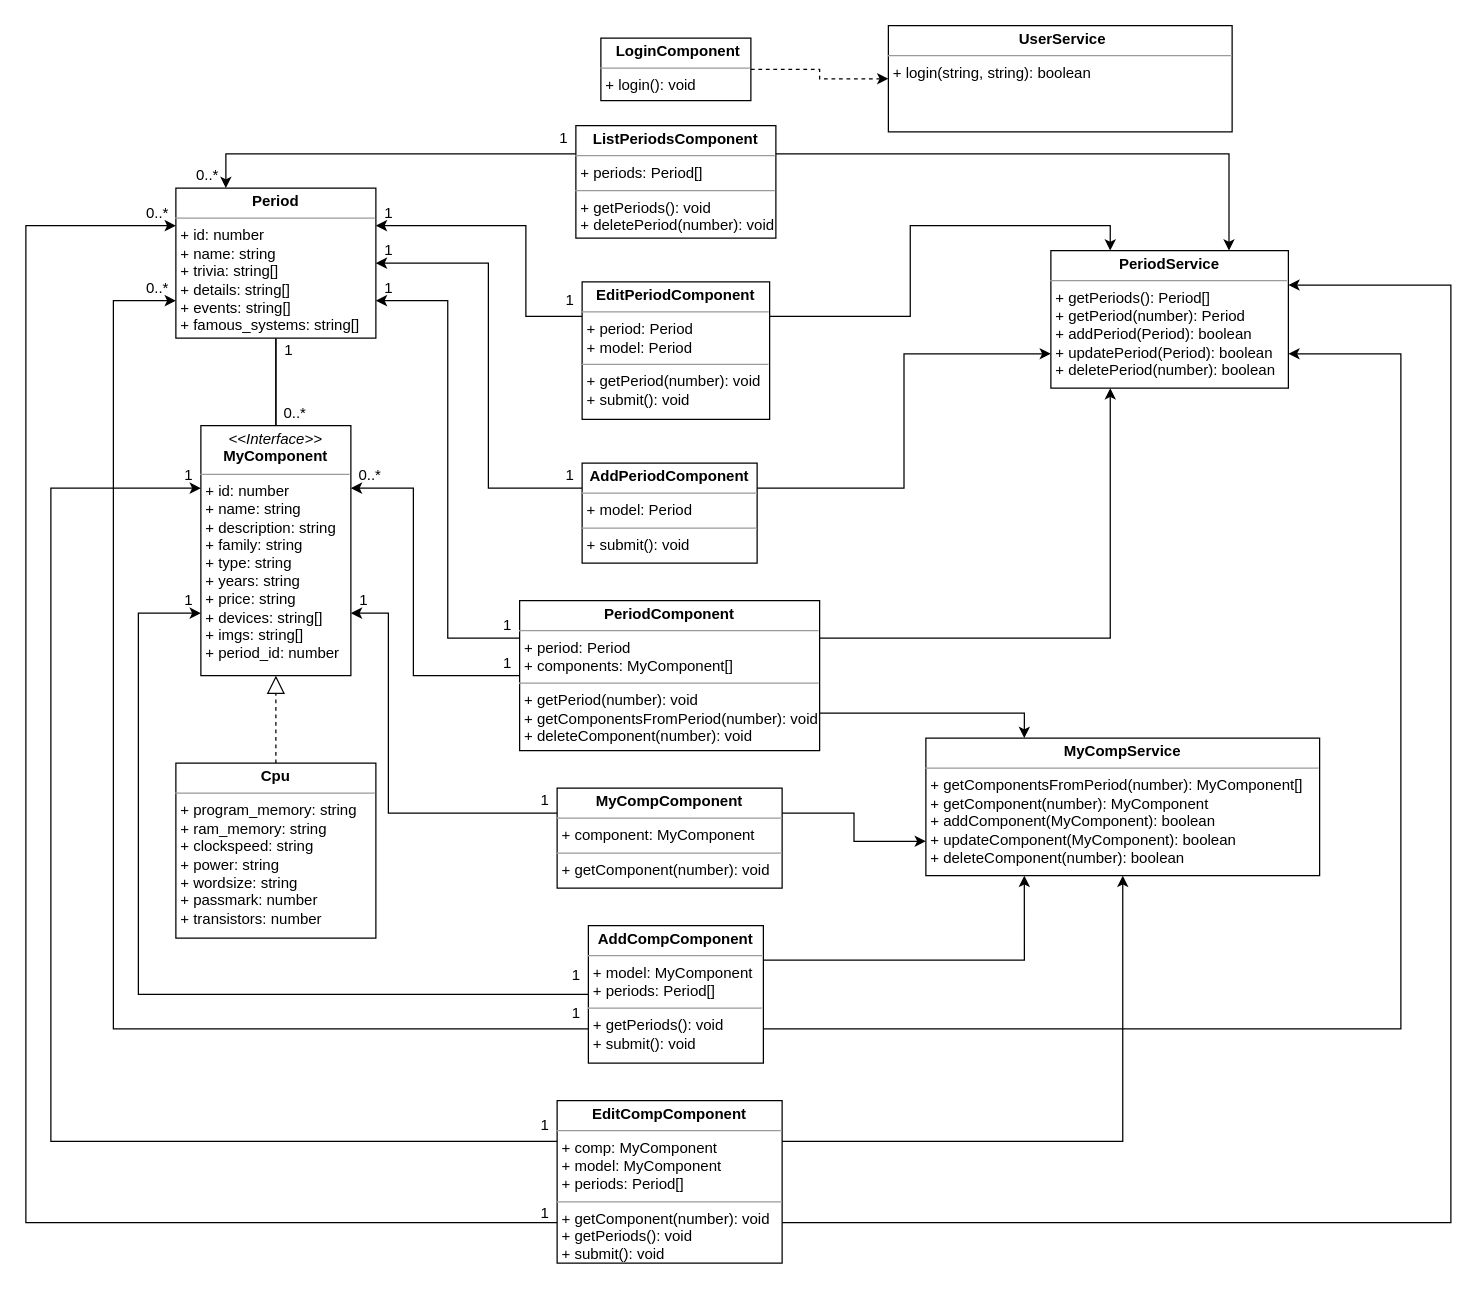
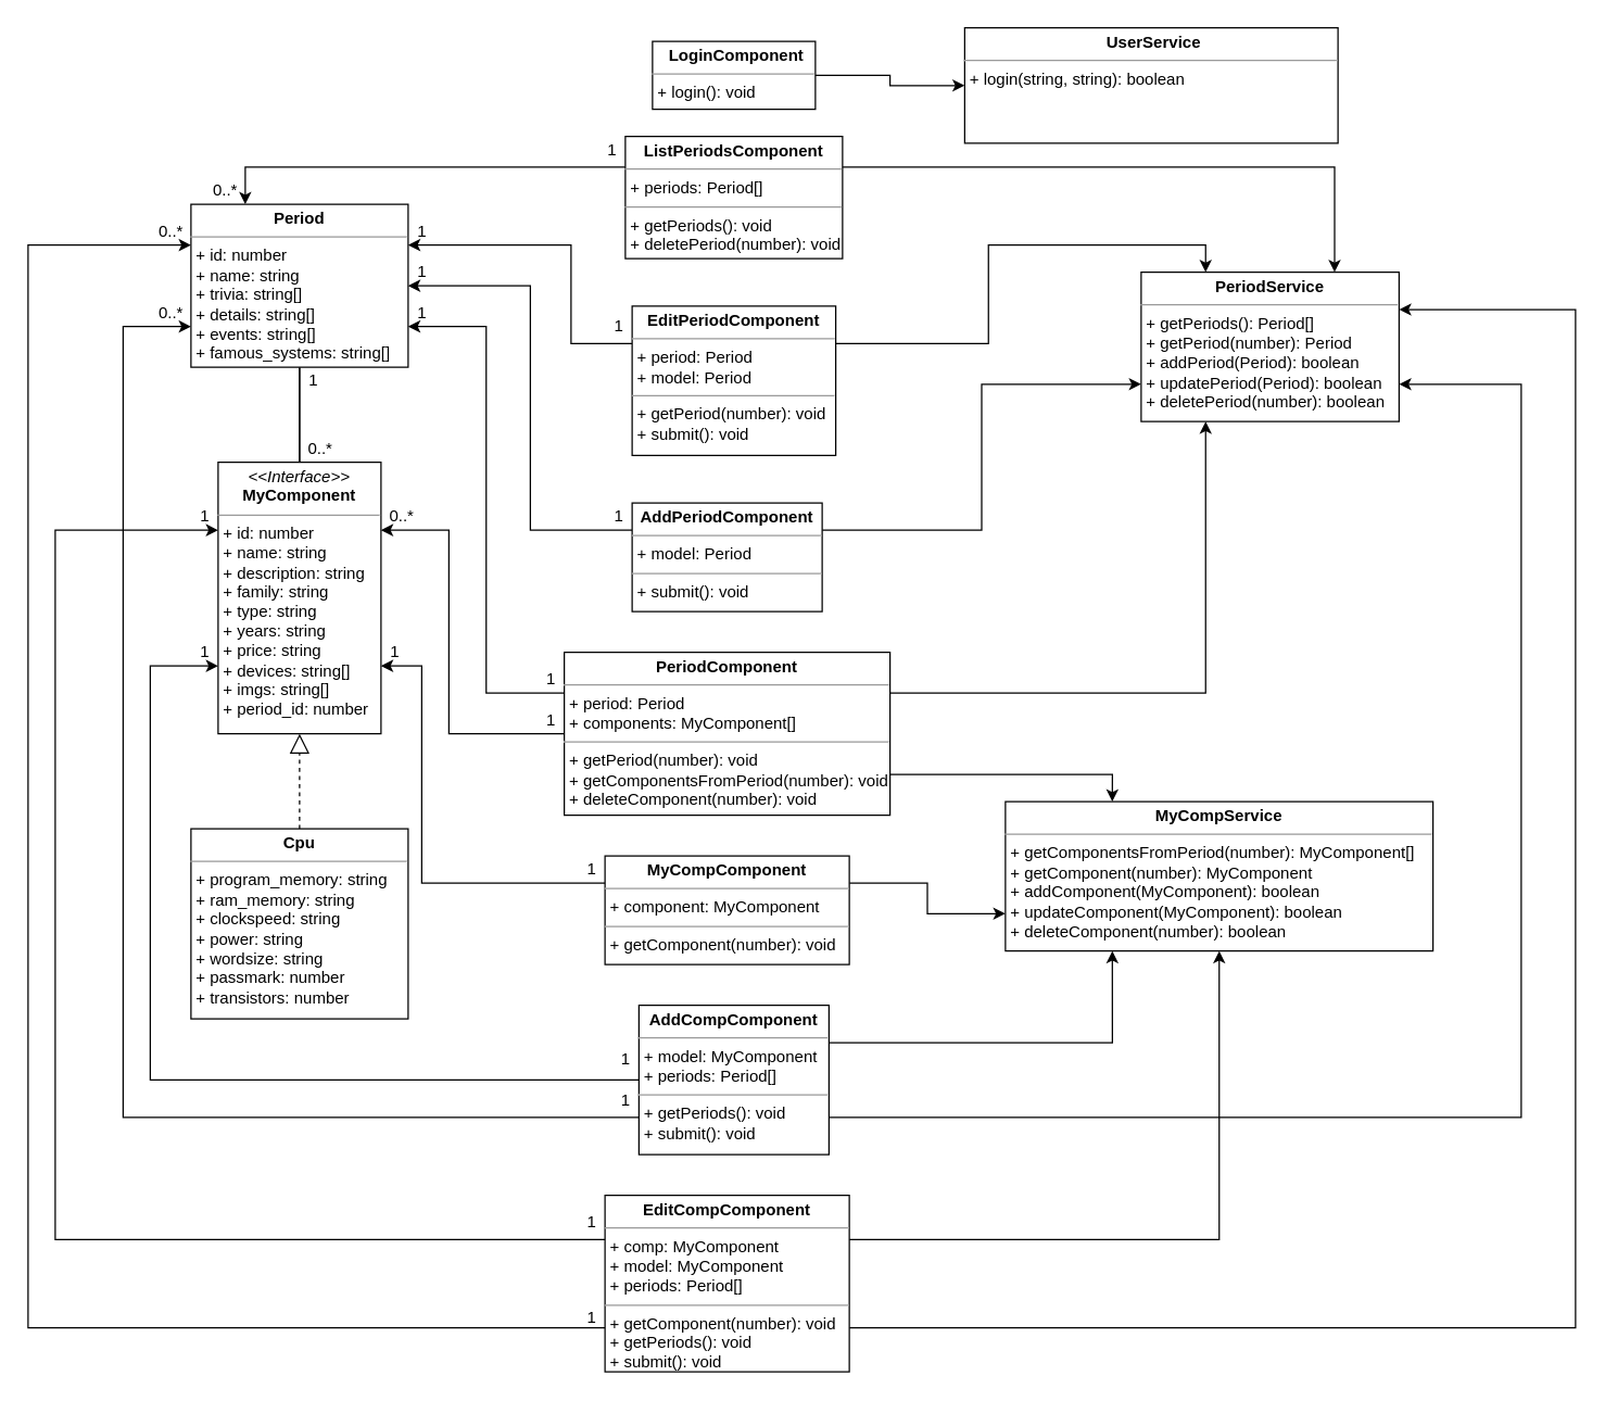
- <mxCell id="40" style="edgeStyle=orthogonalEdgeStyle;rounded=0;orthogonalLoop=1;jettySize=auto;html=1;exitX=1;exitY=0.5;exitDx=0;exitDy=0;entryX=0;entryY=0.5;entryDx=0;entryDy=0;dashed=1;" edge="1" parent="1" source="41" target="39"><mxGeometry relative="1" as="geometry" /></mxCell>
+ <mxCell id="40" style="edgeStyle=orthogonalEdgeStyle;rounded=0;orthogonalLoop=1;jettySize=auto;html=1;exitX=1;exitY=0.5;exitDx=0;exitDy=0;entryX=0;entryY=0.5;entryDx=0;entryDy=0;" edge="1" parent="1" source="41" target="39"><mxGeometry relative="1" as="geometry" /></mxCell>
